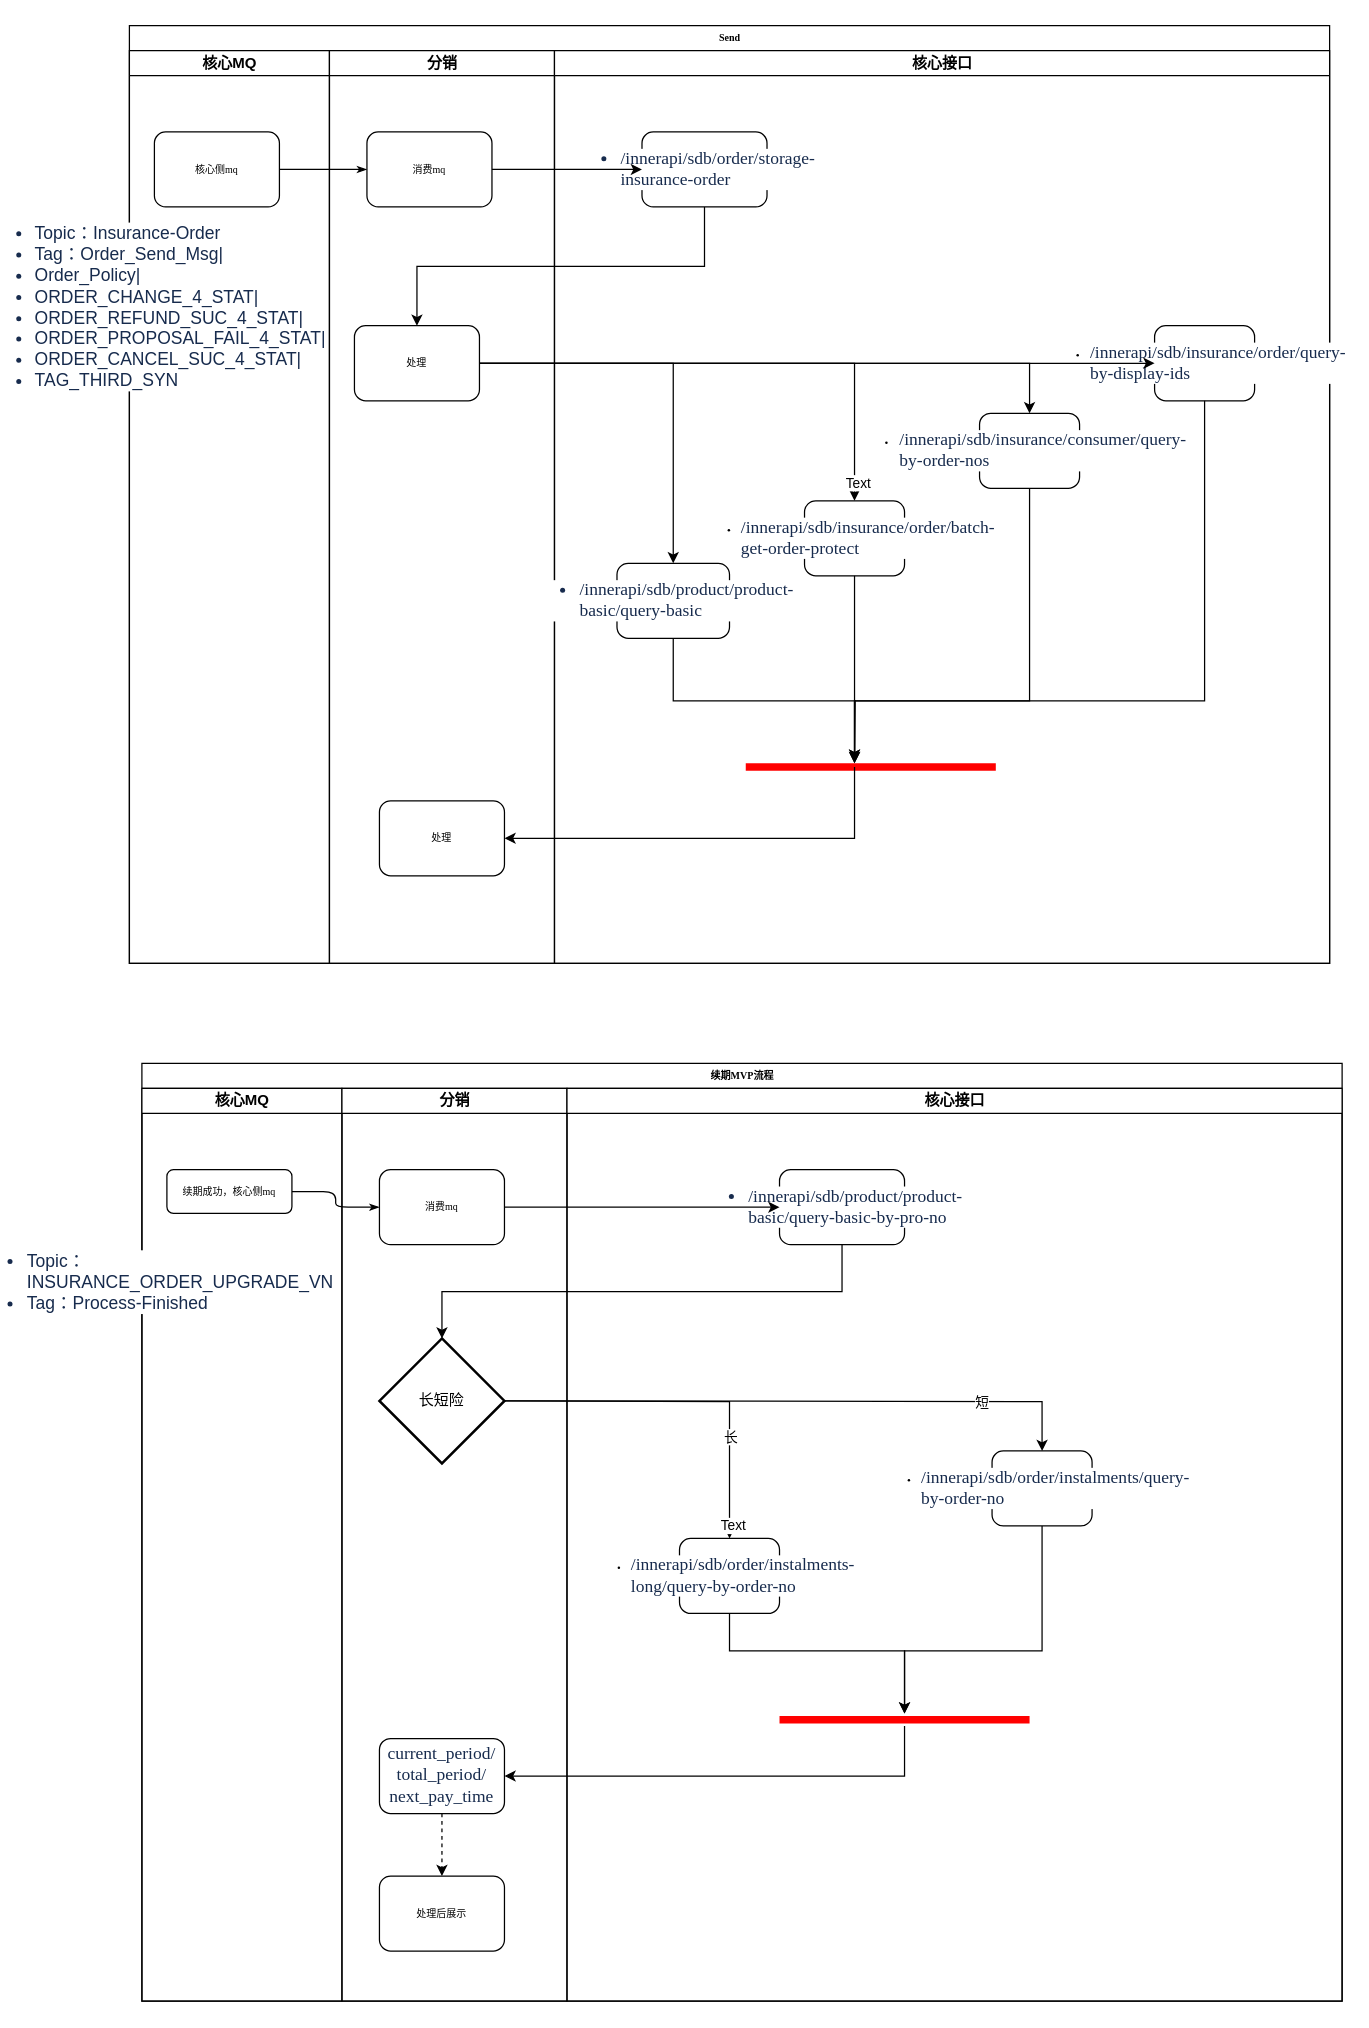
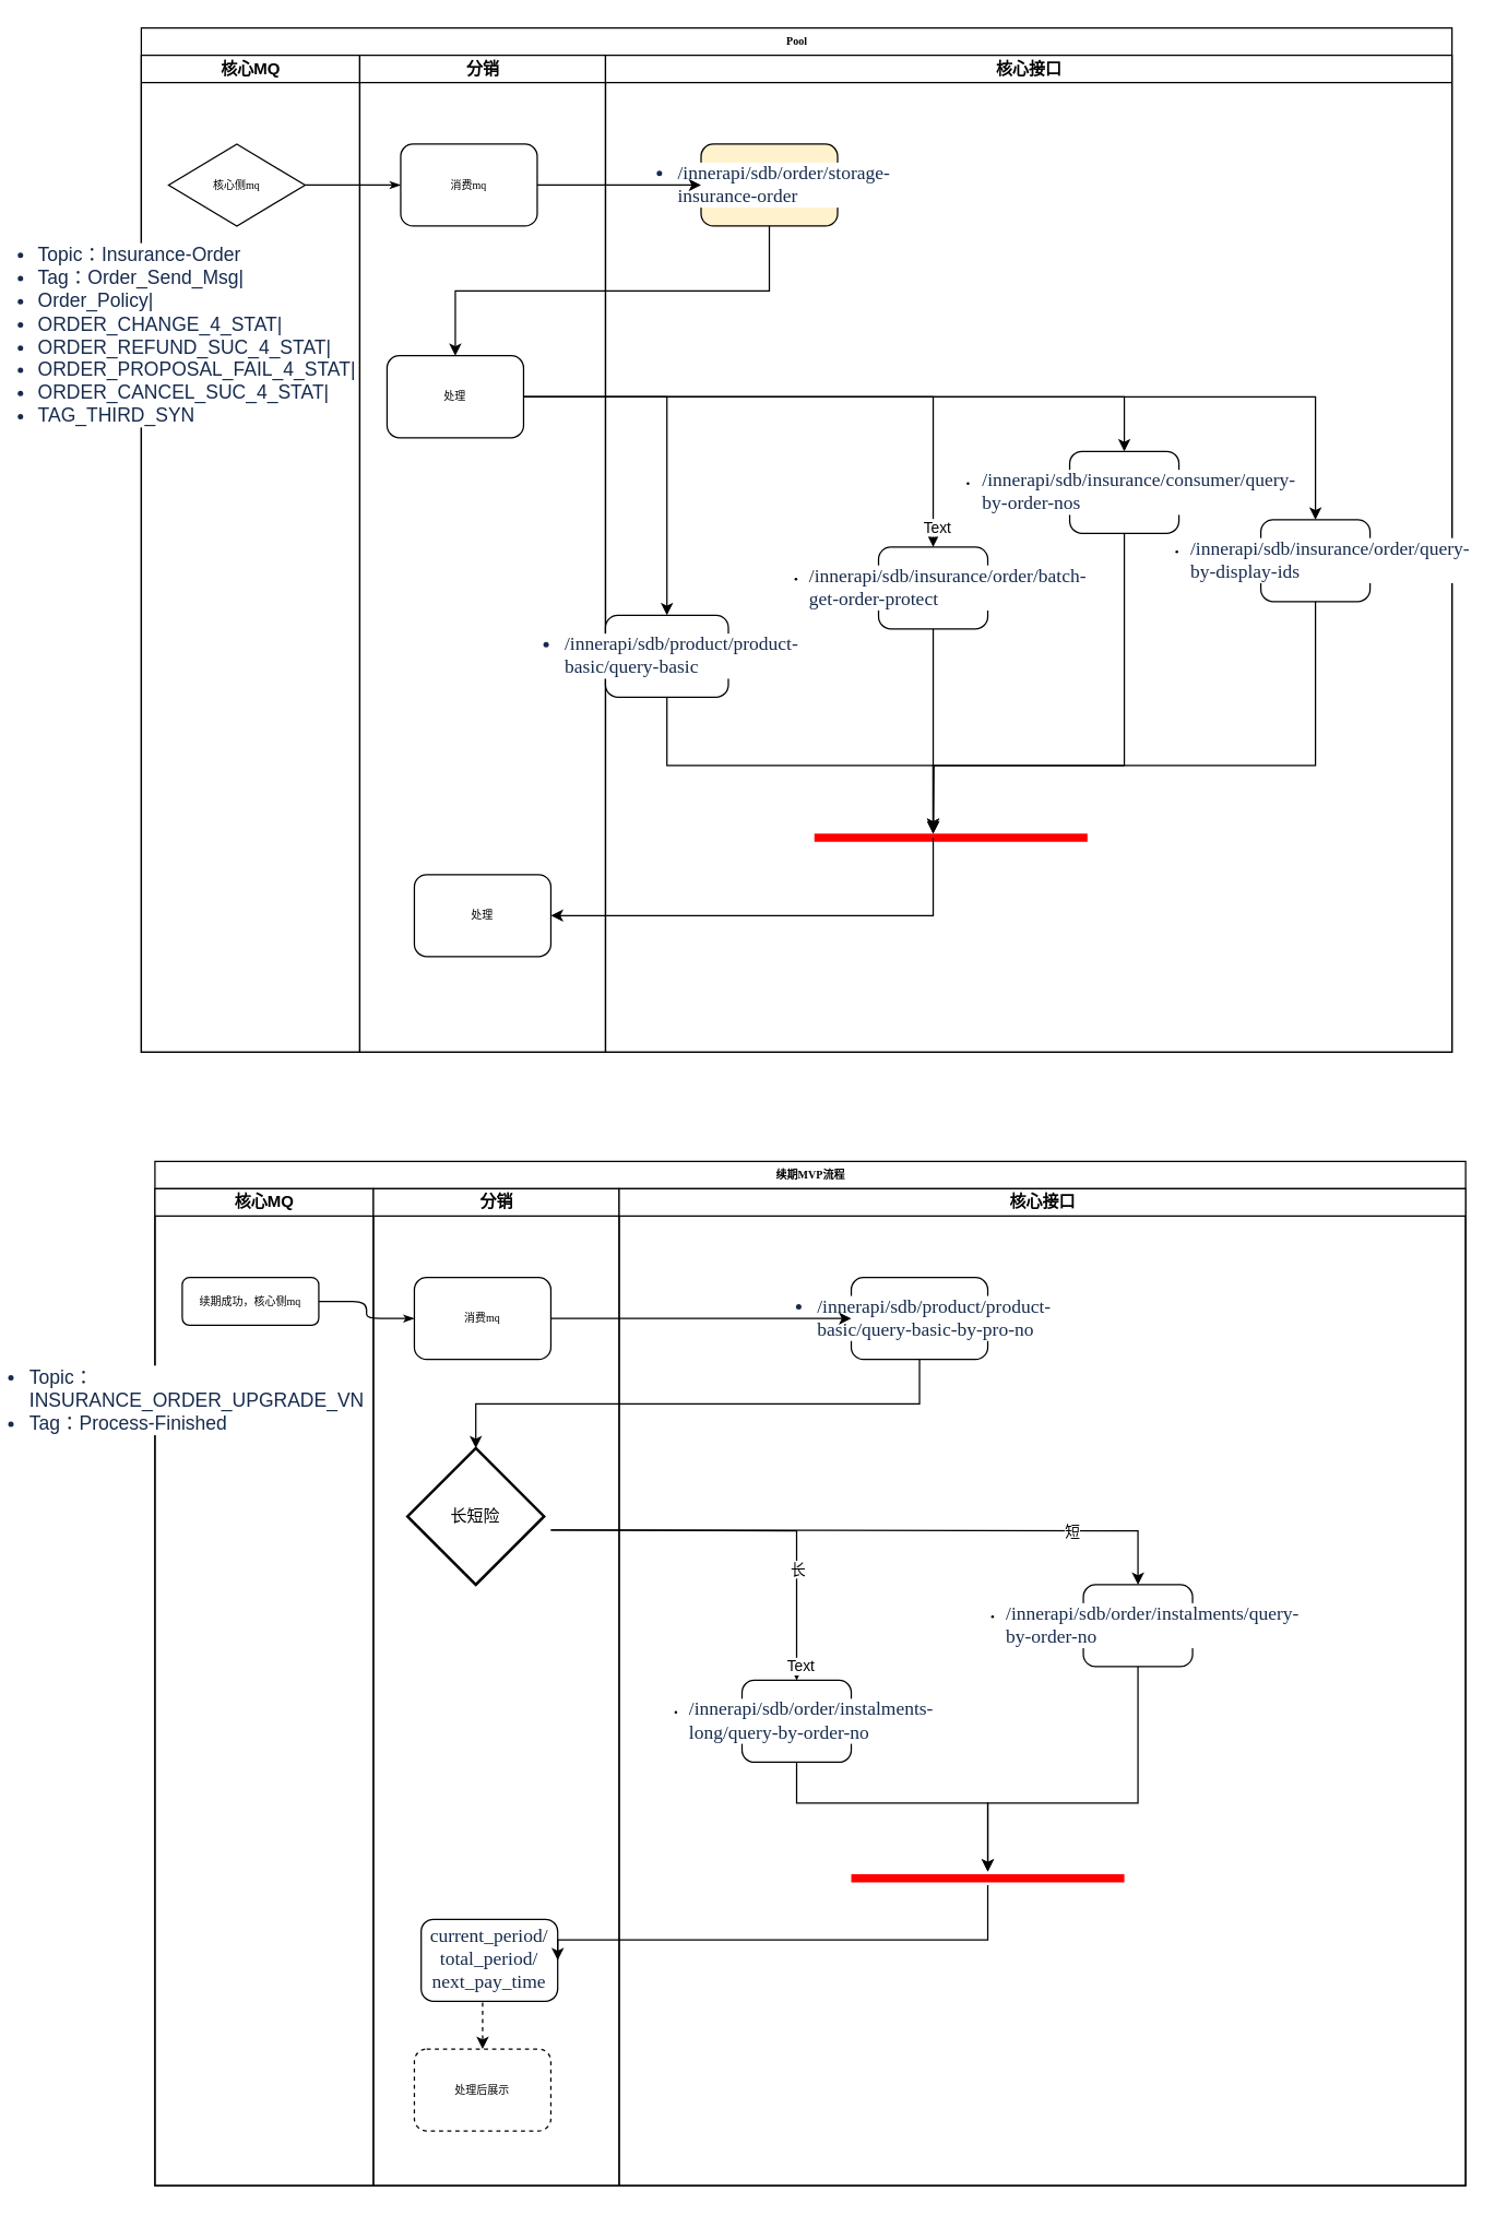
- <mxCell id="2" value="Send" style="swimlane;html=1;childLayout=stackLayout;startSize=20;rounded=0;shadow=0;labelBackgroundColor=none;strokeWidth=1;fontFamily=Verdana;fontSize=8;align=center;" parent="1" vertex="1"><mxGeometry x="20" y="20" width="960" height="750" as="geometry" /></mxCell>
+ <mxCell id="2" value="Pool" style="swimlane;html=1;childLayout=stackLayout;startSize=20;rounded=0;shadow=0;labelBackgroundColor=none;strokeWidth=1;fontFamily=Verdana;fontSize=8;align=center;" parent="1" vertex="1"><mxGeometry x="20" y="20" width="960" height="750" as="geometry" /></mxCell>
- <mxCell id="5" value="核心侧mq" style="rounded=1;whiteSpace=wrap;html=1;shadow=0;labelBackgroundColor=none;strokeWidth=1;fontFamily=Verdana;fontSize=8;align=center;" parent="4" vertex="1"><mxGeometry x="20" y="65" width="100" height="60" as="geometry" /></mxCell>
+ <mxCell id="5" value="核心侧mq" style="rhombus;whiteSpace=wrap;html=1;shadow=0;labelBackgroundColor=none;strokeWidth=1;fontFamily=Verdana;fontSize=8;align=center;" parent="4" vertex="1"><mxGeometry x="20" y="65" width="100" height="60" as="geometry" /></mxCell>
- <mxCell id="12" value="&lt;ul style=&quot;text-align: left ; margin: 0px ; padding-left: 22px ; color: rgb(23 , 43 , 77) ; font-family: , , &amp;#34;segoe ui&amp;#34; , &amp;#34;roboto&amp;#34; , &amp;#34;oxygen&amp;#34; , &amp;#34;ubuntu&amp;#34; , &amp;#34;fira sans&amp;#34; , &amp;#34;droid sans&amp;#34; , &amp;#34;helvetica neue&amp;#34; , sans-serif ; font-size: 14px ; background-color: rgb(255 , 255 , 255)&quot;&gt;&lt;li&gt;/innerapi/sdb/order/storage-insurance-order&lt;/li&gt;&lt;/ul&gt;" style="rounded=1;whiteSpace=wrap;html=1;shadow=0;labelBackgroundColor=none;strokeWidth=1;fontFamily=Verdana;fontSize=8;align=center;" parent="11" vertex="1"><mxGeometry x="70" y="65" width="100" height="60" as="geometry" /></mxCell>
+ <mxCell id="12" value="&lt;ul style=&quot;text-align: left ; margin: 0px ; padding-left: 22px ; color: rgb(23 , 43 , 77) ; font-family: , , &amp;#34;segoe ui&amp;#34; , &amp;#34;roboto&amp;#34; , &amp;#34;oxygen&amp;#34; , &amp;#34;ubuntu&amp;#34; , &amp;#34;fira sans&amp;#34; , &amp;#34;droid sans&amp;#34; , &amp;#34;helvetica neue&amp;#34; , sans-serif ; font-size: 14px ; background-color: rgb(255 , 255 , 255)&quot;&gt;&lt;li&gt;/innerapi/sdb/order/storage-insurance-order&lt;/li&gt;&lt;/ul&gt;" style="rounded=1;whiteSpace=wrap;html=1;shadow=0;labelBackgroundColor=none;strokeWidth=1;fontFamily=Verdana;fontSize=8;align=center;fillColor=#fff2cc;" parent="11" vertex="1"><mxGeometry x="70" y="65" width="100" height="60" as="geometry" /></mxCell>
- <mxCell id="13" value="&lt;ul style=&quot;text-align: left ; margin: 0px ; padding-left: 22px ; background-color: rgb(255 , 255 , 255)&quot;&gt;&lt;li&gt;&lt;span style=&quot;font-size: 14px ; color: rgb(23 , 43 , 77)&quot;&gt;/innerapi/sdb/insurance/order/query-by-display-ids&lt;/span&gt;&lt;br&gt;&lt;/li&gt;&lt;/ul&gt;" style="rounded=1;whiteSpace=wrap;html=1;shadow=0;labelBackgroundColor=none;strokeWidth=1;fontFamily=Verdana;fontSize=8;align=center;" vertex="1" parent="11"><mxGeometry x="480" y="220" width="80" height="60" as="geometry" /></mxCell>
+ <mxCell id="13" value="&lt;ul style=&quot;text-align: left ; margin: 0px ; padding-left: 22px ; background-color: rgb(255 , 255 , 255)&quot;&gt;&lt;li&gt;&lt;span style=&quot;font-size: 14px ; color: rgb(23 , 43 , 77)&quot;&gt;/innerapi/sdb/insurance/order/query-by-display-ids&lt;/span&gt;&lt;br&gt;&lt;/li&gt;&lt;/ul&gt;" style="rounded=1;whiteSpace=wrap;html=1;shadow=0;labelBackgroundColor=none;strokeWidth=1;fontFamily=Verdana;fontSize=8;align=center;" vertex="1" parent="11"><mxGeometry x="480" y="340" width="80" height="60" as="geometry" /></mxCell>
- <mxCell id="17" value="&lt;ul style=&quot;text-align: left ; margin: 0px ; padding-left: 22px ; color: rgb(23 , 43 , 77) ; font-family: , , &amp;#34;segoe ui&amp;#34; , &amp;#34;roboto&amp;#34; , &amp;#34;oxygen&amp;#34; , &amp;#34;ubuntu&amp;#34; , &amp;#34;fira sans&amp;#34; , &amp;#34;droid sans&amp;#34; , &amp;#34;helvetica neue&amp;#34; , sans-serif ; font-size: 14px ; background-color: rgb(255 , 255 , 255)&quot;&gt;&lt;li&gt;/innerapi/sdb/product/product-basic/query-basic&lt;/li&gt;&lt;/ul&gt;" style="rounded=1;whiteSpace=wrap;html=1;shadow=0;labelBackgroundColor=none;strokeWidth=1;fontFamily=Verdana;fontSize=8;align=center;" vertex="1" parent="11"><mxGeometry x="50" y="410" width="90" height="60" as="geometry" /></mxCell>
+ <mxCell id="17" value="&lt;ul style=&quot;text-align: left ; margin: 0px ; padding-left: 22px ; color: rgb(23 , 43 , 77) ; font-family: , , &amp;#34;segoe ui&amp;#34; , &amp;#34;roboto&amp;#34; , &amp;#34;oxygen&amp;#34; , &amp;#34;ubuntu&amp;#34; , &amp;#34;fira sans&amp;#34; , &amp;#34;droid sans&amp;#34; , &amp;#34;helvetica neue&amp;#34; , sans-serif ; font-size: 14px ; background-color: rgb(255 , 255 , 255)&quot;&gt;&lt;li&gt;/innerapi/sdb/product/product-basic/query-basic&lt;/li&gt;&lt;/ul&gt;" style="rounded=1;whiteSpace=wrap;html=1;shadow=0;labelBackgroundColor=none;strokeWidth=1;fontFamily=Verdana;fontSize=8;align=center;" vertex="1" parent="11"><mxGeometry y="410" width="90" height="60" as="geometry" /></mxCell>
- <mxCell id="39" value="长短险" style="strokeWidth=2;html=1;shape=mxgraph.flowchart.decision;whiteSpace=wrap;" vertex="1" parent="35"><mxGeometry x="30" y="200" width="100" height="100" as="geometry" /></mxCell>
+ <mxCell id="39" value="长短险" style="strokeWidth=2;html=1;shape=mxgraph.flowchart.decision;whiteSpace=wrap;" vertex="1" parent="35"><mxGeometry x="25" y="190" width="100" height="100" as="geometry" /></mxCell>
- <mxCell id="38" value="&lt;span style=&quot;color: rgb(23 , 43 , 77) ; font-family: , , &amp;#34;segoe ui&amp;#34; , &amp;#34;roboto&amp;#34; , &amp;#34;oxygen&amp;#34; , &amp;#34;ubuntu&amp;#34; , &amp;#34;fira sans&amp;#34; , &amp;#34;droid sans&amp;#34; , &amp;#34;helvetica neue&amp;#34; , sans-serif ; font-size: 14px ; text-align: left ; background-color: rgb(255 , 255 , 255)&quot;&gt;current_period/&lt;br&gt;total_period/&lt;br&gt;next_pay_time&lt;br&gt;&lt;/span&gt;" style="rounded=1;whiteSpace=wrap;html=1;shadow=0;labelBackgroundColor=none;strokeWidth=1;fontFamily=Verdana;fontSize=8;align=center;" vertex="1" parent="35"><mxGeometry x="30" y="520" width="100" height="60" as="geometry" /></mxCell>
+ <mxCell id="38" value="&lt;span style=&quot;color: rgb(23 , 43 , 77) ; font-family: , , &amp;#34;segoe ui&amp;#34; , &amp;#34;roboto&amp;#34; , &amp;#34;oxygen&amp;#34; , &amp;#34;ubuntu&amp;#34; , &amp;#34;fira sans&amp;#34; , &amp;#34;droid sans&amp;#34; , &amp;#34;helvetica neue&amp;#34; , sans-serif ; font-size: 14px ; text-align: left ; background-color: rgb(255 , 255 , 255)&quot;&gt;current_period/&lt;br&gt;total_period/&lt;br&gt;next_pay_time&lt;br&gt;&lt;/span&gt;" style="rounded=1;whiteSpace=wrap;html=1;shadow=0;labelBackgroundColor=none;strokeWidth=1;fontFamily=Verdana;fontSize=8;align=center;" vertex="1" parent="35"><mxGeometry x="35" y="535" width="100" height="60" as="geometry" /></mxCell>
- <mxCell id="40" value="处理后展示" style="rounded=1;whiteSpace=wrap;html=1;shadow=0;labelBackgroundColor=none;strokeWidth=1;fontFamily=Verdana;fontSize=8;align=center;" vertex="1" parent="35"><mxGeometry x="30" y="630" width="100" height="60" as="geometry" /></mxCell>
+ <mxCell id="40" value="处理后展示" style="rounded=1;whiteSpace=wrap;html=1;shadow=0;labelBackgroundColor=none;strokeWidth=1;fontFamily=Verdana;fontSize=8;align=center;dashed=1;" vertex="1" parent="35"><mxGeometry x="30" y="630" width="100" height="60" as="geometry" /></mxCell>
